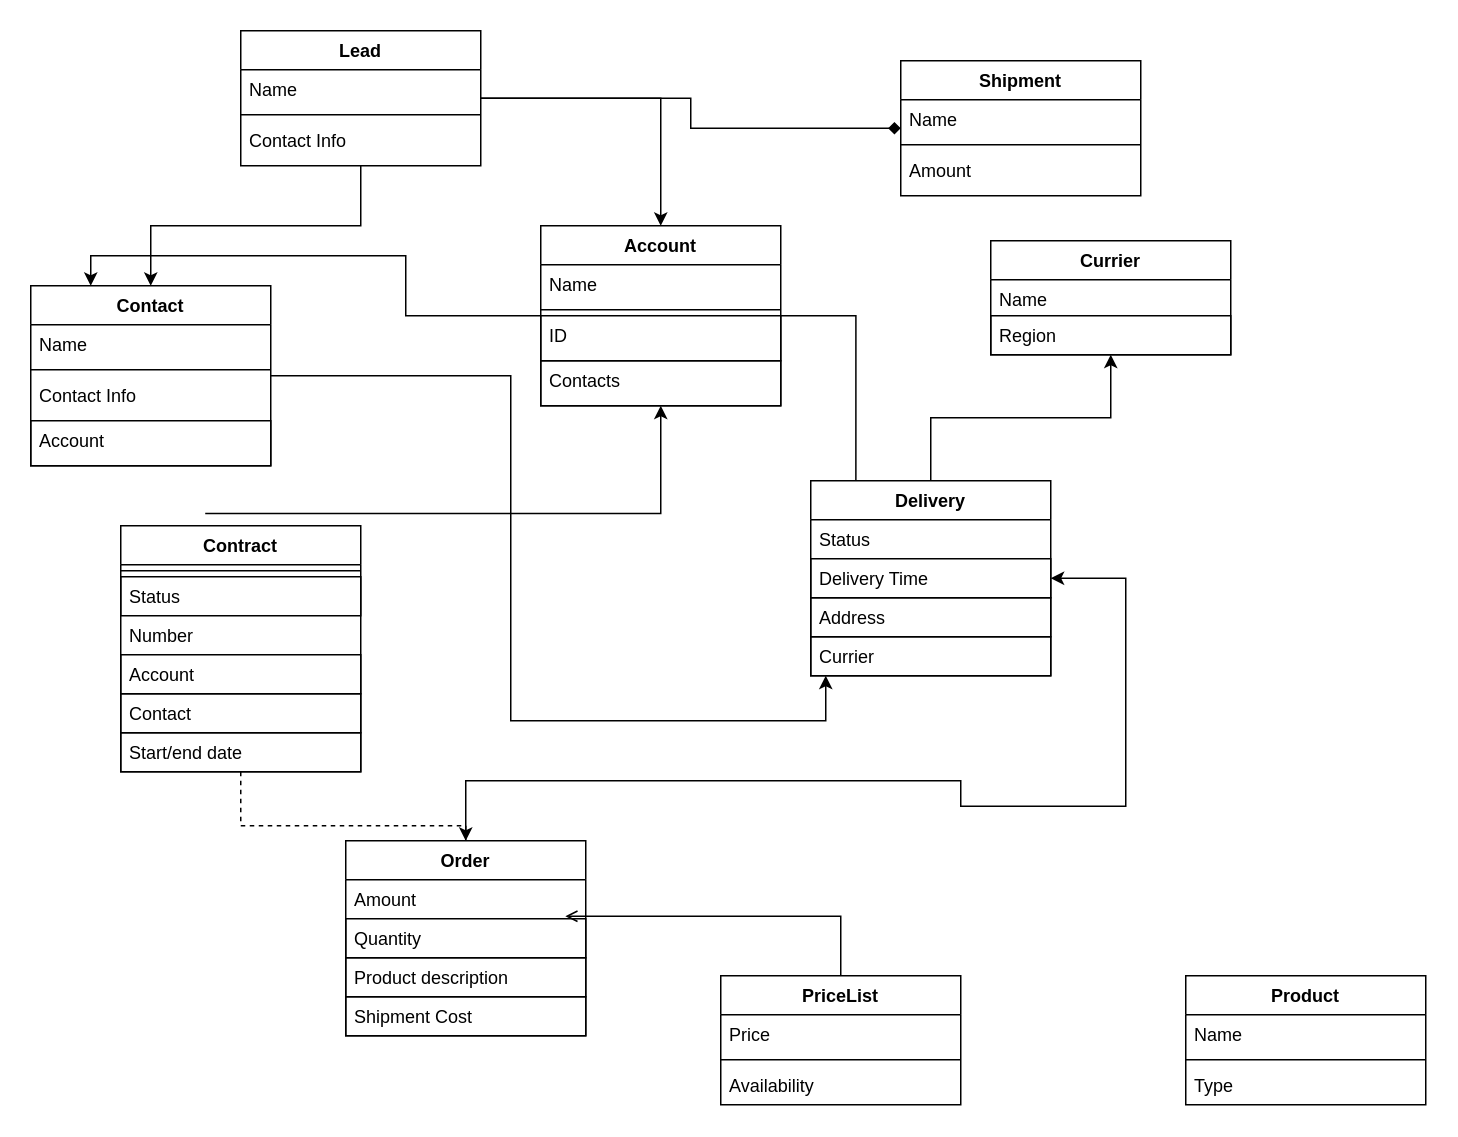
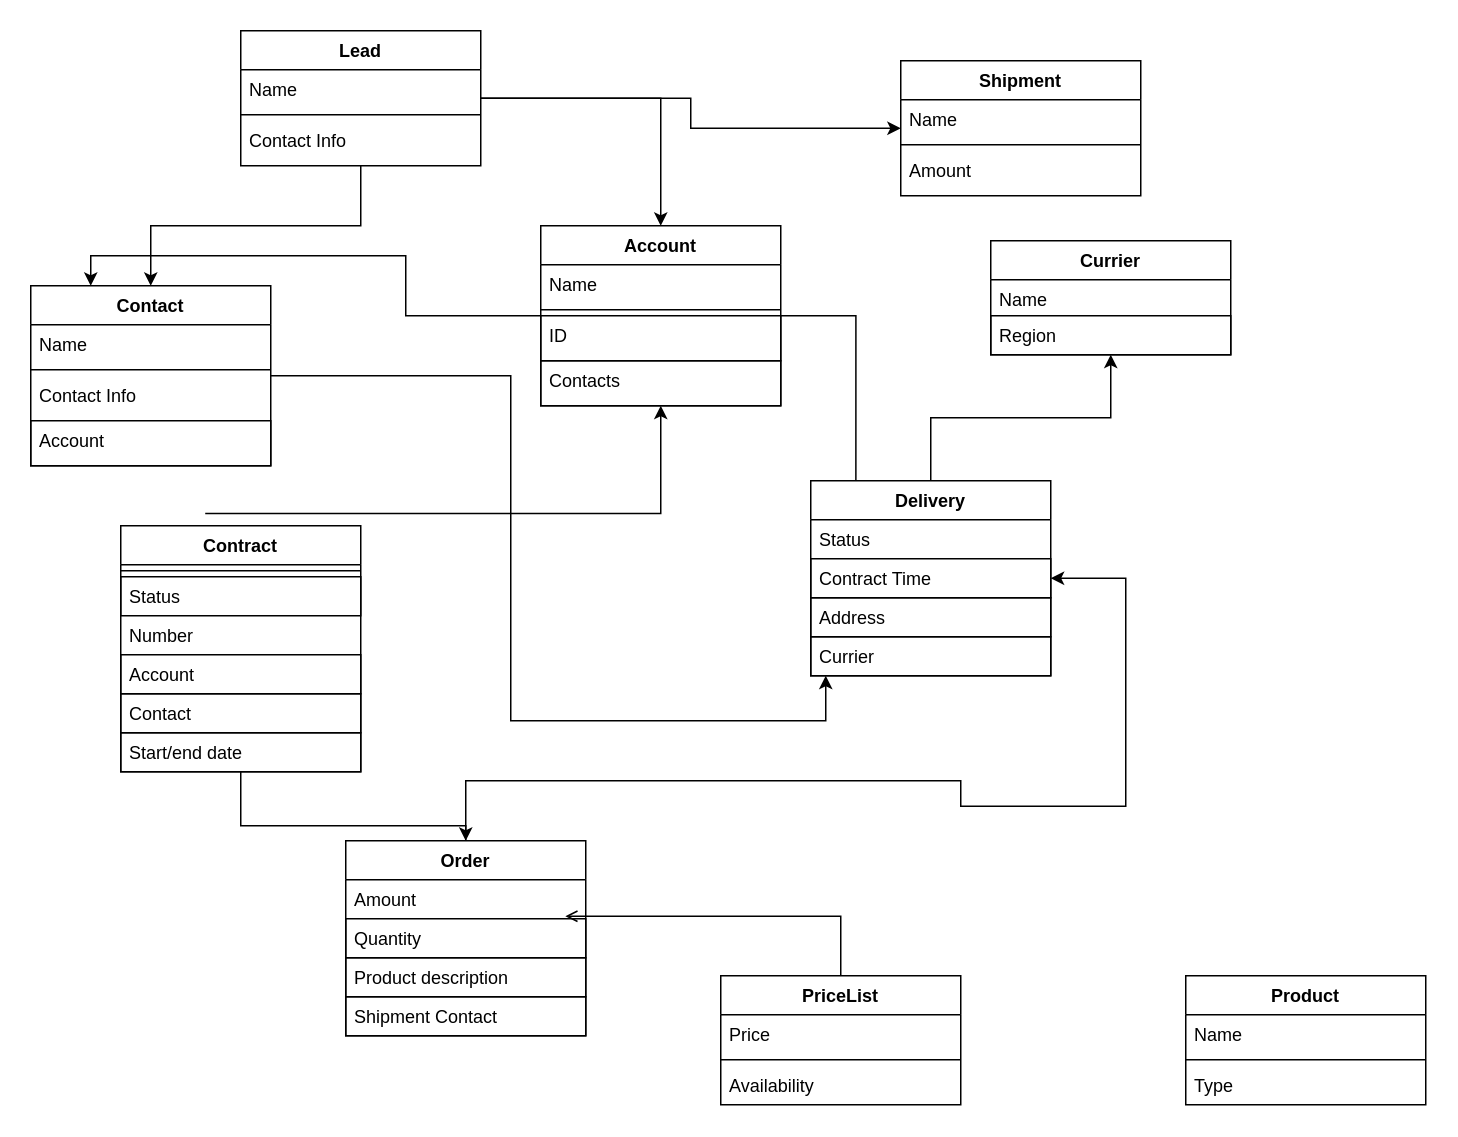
- <mxCell id="4" value="" style="edgeStyle=orthogonalEdgeStyle;rounded=0;orthogonalLoop=1;jettySize=auto;html=1;endArrow=diamond;" parent="1" source="14" target="10" edge="1"><mxGeometry relative="1" as="geometry" /></mxCell>
+ <mxCell id="4" value="" style="edgeStyle=orthogonalEdgeStyle;rounded=0;orthogonalLoop=1;jettySize=auto;html=1;" parent="1" source="14" target="10" edge="1"><mxGeometry relative="1" as="geometry" /></mxCell>
- <mxCell id="36" value="Delivery Time" style="text;fillColor=none;align=left;verticalAlign=top;spacingLeft=4;spacingRight=4;overflow=hidden;rotatable=0;points=[[0,0.5],[1,0.5]];portConstraint=eastwest;strokeColor=#000000;" parent="34" vertex="1"><mxGeometry y="52" width="160" height="26" as="geometry" /></mxCell>
+ <mxCell id="36" value="Contract Time" style="text;fillColor=none;align=left;verticalAlign=top;spacingLeft=4;spacingRight=4;overflow=hidden;rotatable=0;points=[[0,0.5],[1,0.5]];portConstraint=eastwest;strokeColor=#000000;" parent="34" vertex="1"><mxGeometry y="52" width="160" height="26" as="geometry" /></mxCell>
- <mxCell id="7" value="" style="edgeStyle=orthogonalEdgeStyle;rounded=0;orthogonalLoop=1;jettySize=auto;html=1;dashed=1;" parent="1" source="44" target="39" edge="1"><mxGeometry relative="1" as="geometry"><Array as="points"><mxPoint x="160" y="550" /><mxPoint x="310" y="550" /></Array></mxGeometry></mxCell>
+ <mxCell id="7" value="" style="edgeStyle=orthogonalEdgeStyle;rounded=0;orthogonalLoop=1;jettySize=auto;html=1;" parent="1" source="44" target="39" edge="1"><mxGeometry relative="1" as="geometry"><Array as="points"><mxPoint x="160" y="550" /><mxPoint x="310" y="550" /></Array></mxGeometry></mxCell>
- <mxCell id="43" value="Shipment Cost" style="text;fillColor=none;align=left;verticalAlign=top;spacingLeft=4;spacingRight=4;overflow=hidden;rotatable=0;points=[[0,0.5],[1,0.5]];portConstraint=eastwest;strokeColor=#000000;" parent="39" vertex="1"><mxGeometry y="104" width="160" height="26" as="geometry" /></mxCell>
+ <mxCell id="43" value="Shipment Contact" style="text;fillColor=none;align=left;verticalAlign=top;spacingLeft=4;spacingRight=4;overflow=hidden;rotatable=0;points=[[0,0.5],[1,0.5]];portConstraint=eastwest;strokeColor=#000000;" parent="39" vertex="1"><mxGeometry y="104" width="160" height="26" as="geometry" /></mxCell>
